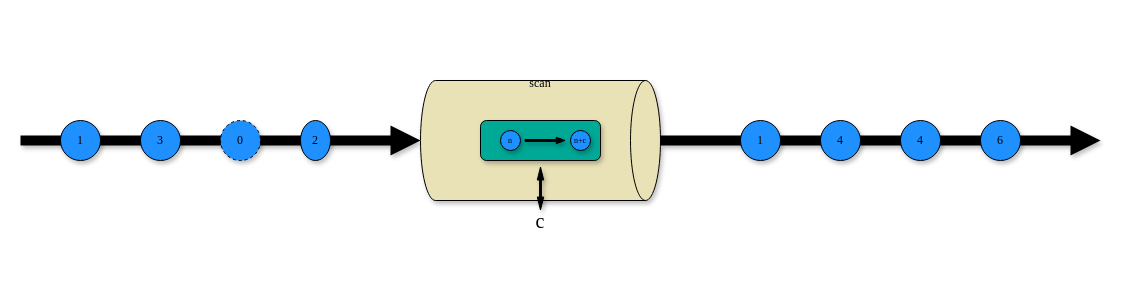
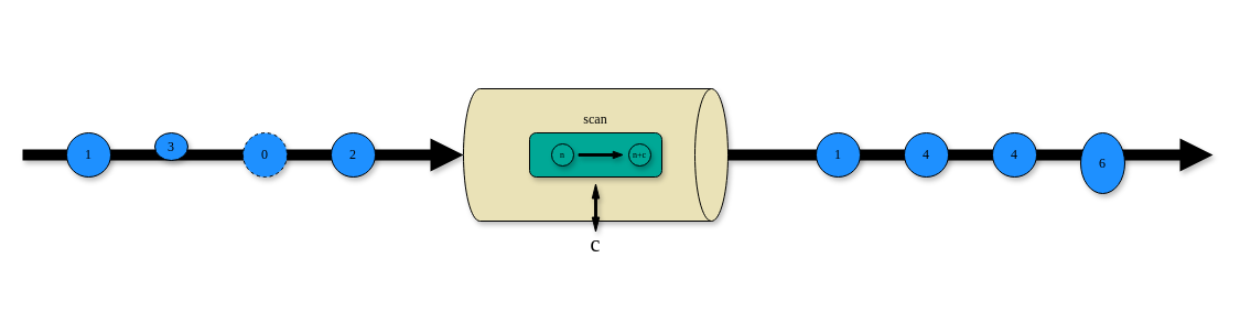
- <mxCell id="9" value="scan" style="text;html=1;align=center;verticalAlign=middle;whiteSpace=wrap;rounded=0;fontFamily=Fira Mono;fontColor=#000000;shadow=1;" parent="1" vertex="1"><mxGeometry x="490" y="70" width="100" height="25" as="geometry" /></mxCell>
+ <mxCell id="9" value="scan" style="text;html=1;align=center;verticalAlign=middle;whiteSpace=wrap;rounded=0;fontFamily=Fira Mono;fontColor=#000000;shadow=1;" parent="1" vertex="1"><mxGeometry x="490" y="95" width="100" height="25" as="geometry" /></mxCell>
- <mxCell id="4" value="3" style="ellipse;whiteSpace=wrap;html=1;aspect=fixed;fillColor=#1E90FF;strokeColor=#000000;shadow=1;fontColor=#000000;fontFamily=Fira Mono;" parent="1" vertex="1"><mxGeometry x="140" y="120" width="40" height="40" as="geometry" /></mxCell>
+ <mxCell id="4" value="3" style="ellipse;whiteSpace=wrap;html=1;aspect=fixed;fillColor=#1E90FF;strokeColor=#000000;shadow=1;fontColor=#000000;fontFamily=Fira Mono;" parent="1" vertex="1"><mxGeometry x="140" y="120" width="30" height="25" as="geometry" /></mxCell>
- <mxCell id="10" value="2" style="ellipse;whiteSpace=wrap;html=1;aspect=fixed;fillColor=#1E90FF;strokeColor=#000000;shadow=1;fontColor=#000000;fontFamily=Fira Mono;" parent="1" vertex="1"><mxGeometry x="300" y="120" width="30" height="40" as="geometry" /></mxCell>
+ <mxCell id="10" value="2" style="ellipse;whiteSpace=wrap;html=1;aspect=fixed;fillColor=#1E90FF;strokeColor=#000000;shadow=1;fontColor=#000000;fontFamily=Fira Mono;" parent="1" vertex="1"><mxGeometry x="300" y="120" width="40" height="40" as="geometry" /></mxCell>
- <mxCell id="7" value="n" style="ellipse;whiteSpace=wrap;html=1;aspect=fixed;strokeColor=#000000;fillColor=#1E90FF;shadow=1;fontColor=#000000;fontSize=8;fontFamily=Fira Mono;" parent="1" vertex="1"><mxGeometry x="500" y="130" width="20" height="20" as="geometry" /></mxCell>
+ <mxCell id="7" value="n" style="ellipse;whiteSpace=wrap;html=1;aspect=fixed;strokeColor=#000000;fillColor=#00a896;shadow=1;fontColor=#000000;fontSize=8;fontFamily=Fira Mono;" parent="1" vertex="1"><mxGeometry x="500" y="130" width="20" height="20" as="geometry" /></mxCell>
- <mxCell id="19" value="n+c" style="ellipse;whiteSpace=wrap;html=1;aspect=fixed;strokeColor=#000000;fillColor=#1E90FF;shadow=1;fontColor=#000000;fontSize=8;fontFamily=Fira Mono;" vertex="1" parent="1"><mxGeometry x="570" y="130" width="20" height="20" as="geometry" /></mxCell>
+ <mxCell id="19" value="n+c" style="ellipse;whiteSpace=wrap;html=1;aspect=fixed;strokeColor=#000000;fillColor=#00a896;shadow=1;fontColor=#000000;fontSize=8;fontFamily=Fira Mono;" vertex="1" parent="1"><mxGeometry x="570" y="130" width="20" height="20" as="geometry" /></mxCell>
- <mxCell id="18" value="6" style="ellipse;whiteSpace=wrap;html=1;aspect=fixed;fillColor=#1E90FF;strokeColor=#000000;shadow=1;fontColor=#000000;fontFamily=Fira Mono;" parent="1" vertex="1"><mxGeometry x="980" y="120" width="40" height="40" as="geometry" /></mxCell>
+ <mxCell id="18" value="6" style="ellipse;whiteSpace=wrap;html=1;aspect=fixed;fillColor=#1E90FF;strokeColor=#000000;shadow=1;fontColor=#000000;fontFamily=Fira Mono;" parent="1" vertex="1"><mxGeometry x="980" y="120" width="40" height="55" as="geometry" /></mxCell>
